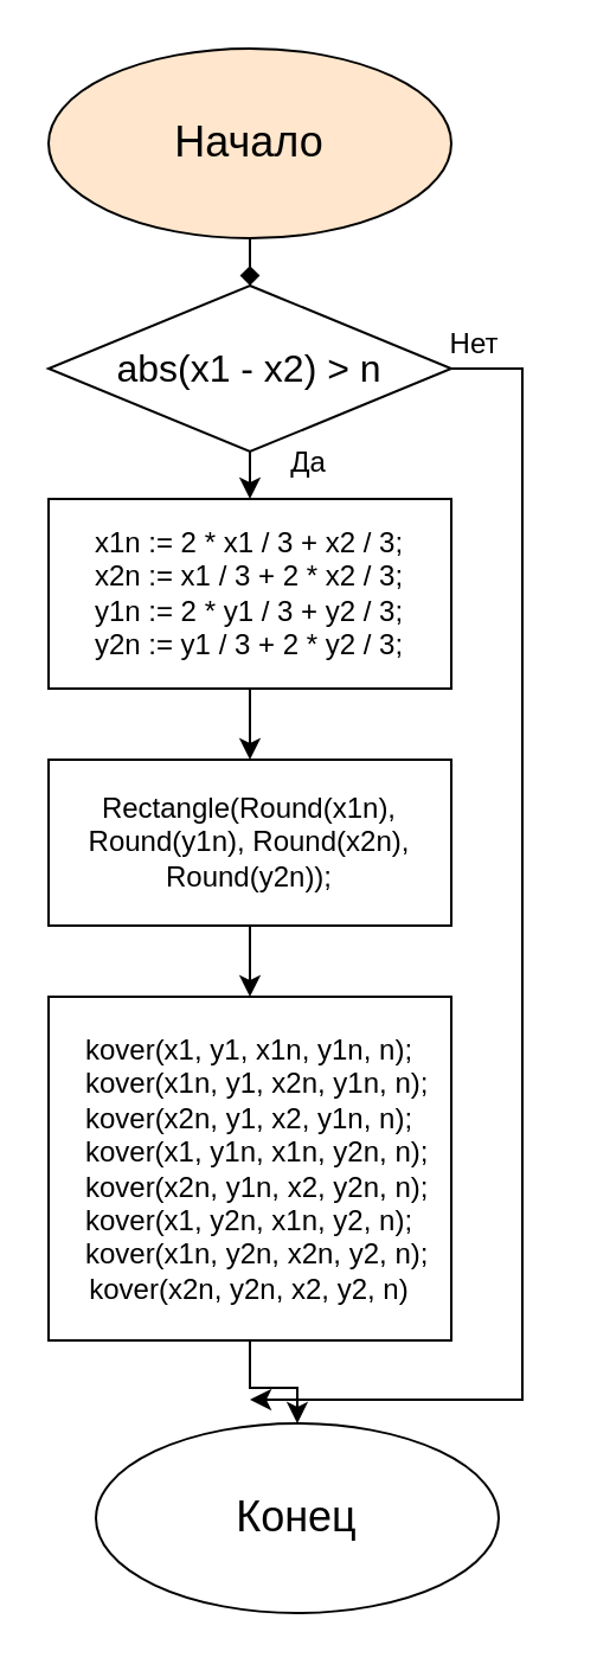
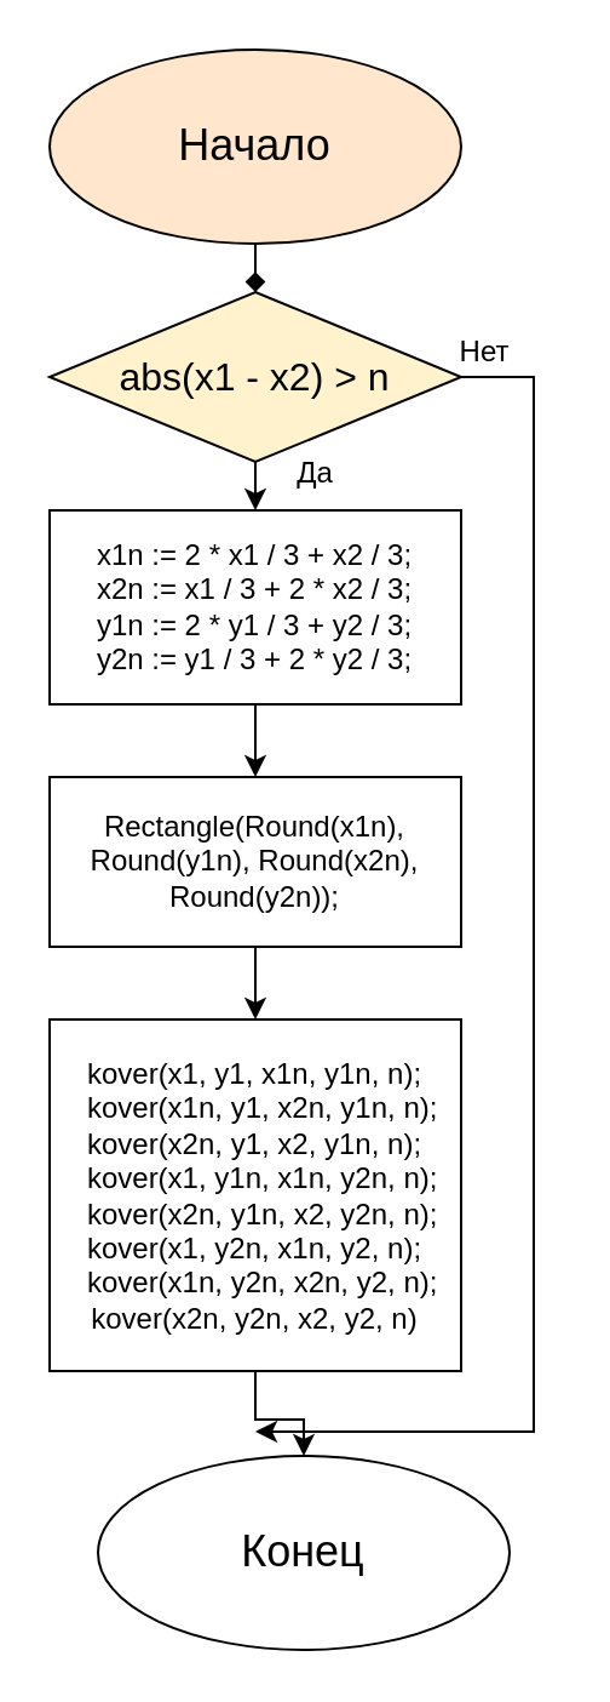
- <mxCell id="6" value="&lt;font style=&quot;font-size: 16px;&quot;&gt;abs(x1 - x2) &amp;gt; n&lt;/font&gt;" style="rhombus;whiteSpace=wrap;html=1;" vertex="1" parent="1"><mxGeometry x="20" y="120" width="170" height="70" as="geometry" /></mxCell>
+ <mxCell id="6" value="&lt;font style=&quot;font-size: 16px;&quot;&gt;abs(x1 - x2) &amp;gt; n&lt;/font&gt;" style="rhombus;whiteSpace=wrap;html=1;fillColor=#fff2cc;" vertex="1" parent="1"><mxGeometry x="20" y="120" width="170" height="70" as="geometry" /></mxCell>
